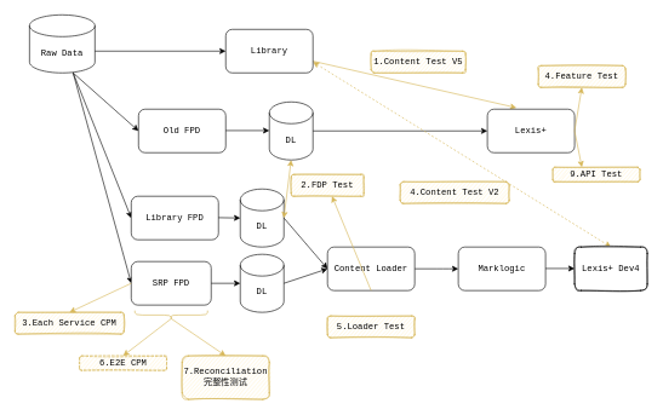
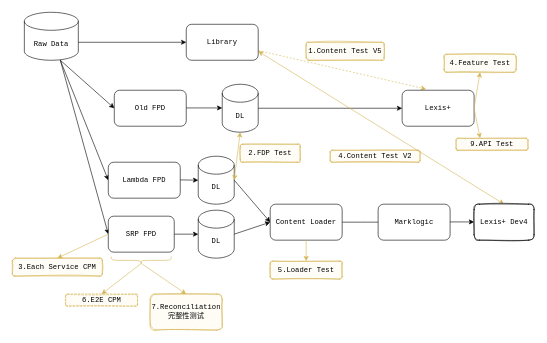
- <mxCell id="10" value="" style="endArrow=classic;startArrow=none;html=1;entryX=0.333;entryY=-0.033;entryDx=0;entryDy=0;entryPerimeter=0;fillColor=#fff2cc;strokeColor=#d6b656;fontFamily=Courier New;fontStyle=0" edge="1" parent="1" source="44" target="11"><mxGeometry width="50" height="50" relative="1" as="geometry"><mxPoint x="320" y="60" as="sourcePoint" /><mxPoint x="620" y="140" as="targetPoint" /></mxGeometry></mxCell>
+ <mxCell id="10" value="" style="endArrow=classic;startArrow=none;html=1;entryX=0.333;entryY=-0.033;entryDx=0;entryDy=0;entryPerimeter=0;fillColor=#fff2cc;strokeColor=#d6b656;fontFamily=Courier New;fontStyle=0;dashed=1;" edge="1" parent="1" source="44" target="11"><mxGeometry width="50" height="50" relative="1" as="geometry"><mxPoint x="320" y="60" as="sourcePoint" /><mxPoint x="620" y="140" as="targetPoint" /></mxGeometry></mxCell>
- <mxCell id="31" value="" style="endArrow=classic;startArrow=classic;html=1;fontFamily=Courier New;entryX=0.5;entryY=0;entryDx=0;entryDy=0;fontColor=#66FF66;fillColor=#fff2cc;strokeColor=#d6b656;fontStyle=0;exitX=1;exitY=0.75;exitDx=0;exitDy=0;dashed=1;" edge="1" parent="1" source="44" target="43"><mxGeometry width="50" height="50" relative="1" as="geometry"><mxPoint x="320" y="60" as="sourcePoint" /><mxPoint x="370" y="10" as="targetPoint" /></mxGeometry></mxCell>
+ <mxCell id="31" value="" style="endArrow=classic;startArrow=classic;html=1;fontFamily=Courier New;entryX=0.5;entryY=0;entryDx=0;entryDy=0;fontColor=#66FF66;fillColor=#fff2cc;strokeColor=#d6b656;fontStyle=0;exitX=1;exitY=0.75;exitDx=0;exitDy=0;" edge="1" parent="1" source="44" target="43"><mxGeometry width="50" height="50" relative="1" as="geometry"><mxPoint x="320" y="60" as="sourcePoint" /><mxPoint x="370" y="10" as="targetPoint" /></mxGeometry></mxCell>
- <mxCell id="26" value="4.Content Test V2" style="rounded=1;whiteSpace=wrap;html=1;fontFamily=Courier New;fillColor=#fff2cc;strokeColor=#d6b656;fontStyle=0;sketch=1;" vertex="1" parent="1"><mxGeometry x="550" y="250" width="150" height="30" as="geometry" /></mxCell>
+ <mxCell id="26" value="4.Content Test V2" style="rounded=1;whiteSpace=wrap;html=1;fontFamily=Courier New;fillColor=#fff2cc;strokeColor=#d6b656;fontStyle=0;sketch=1;" vertex="1" parent="1"><mxGeometry x="550" y="250" width="150" height="20" as="geometry" /></mxCell>
- <mxCell id="13" value="Library FPD" style="rounded=1;whiteSpace=wrap;html=1;fontFamily=Courier New;fontStyle=0" vertex="1" parent="1"><mxGeometry x="180" y="270" width="120" height="60" as="geometry" /></mxCell>
+ <mxCell id="13" value="Lambda FPD" style="rounded=1;whiteSpace=wrap;html=1;fontFamily=Courier New;fontStyle=0" vertex="1" parent="1"><mxGeometry x="180" y="270" width="120" height="60" as="geometry" /></mxCell>
- <mxCell id="32" value="" style="endArrow=classic;html=1;fontFamily=Courier New;fontColor=#66FF66;fillColor=#fff2cc;strokeColor=#d6b656;fontStyle=0;exitX=0.5;exitY=1;exitDx=0;exitDy=0;" edge="1" parent="1" source="18" target="37"><mxGeometry width="50" height="50" relative="1" as="geometry"><mxPoint x="560" y="400" as="sourcePoint" /><mxPoint x="610" y="350" as="targetPoint" /></mxGeometry></mxCell>
+ <mxCell id="32" value="" style="endArrow=classic;html=1;fontFamily=Courier New;fontColor=#66FF66;entryX=0.5;entryY=0;entryDx=0;entryDy=0;fillColor=#fff2cc;strokeColor=#d6b656;fontStyle=0;exitX=0.5;exitY=1;exitDx=0;exitDy=0;" edge="1" parent="1" source="18" target="25"><mxGeometry width="50" height="50" relative="1" as="geometry"><mxPoint x="560" y="400" as="sourcePoint" /><mxPoint x="610" y="350" as="targetPoint" /></mxGeometry></mxCell>
- <mxCell id="16" value="" style="endArrow=classic;html=1;entryX=0;entryY=0.5;entryDx=0;entryDy=0;fontFamily=Courier New;fontStyle=0;exitX=1;exitY=0.5;exitDx=0;exitDy=0;" edge="1" parent="1" source="18" target="19"><mxGeometry width="50" height="50" relative="1" as="geometry"><mxPoint x="580" y="369.5" as="sourcePoint" /><mxPoint x="620" y="369.5" as="targetPoint" /><Array as="points"><mxPoint x="610" y="370" /></Array></mxGeometry></mxCell>
+ <mxCell id="16" value="" style="endArrow=none;html=1;entryX=0;entryY=0.5;entryDx=0;entryDy=0;fontFamily=Courier New;fontStyle=0;exitX=1;exitY=0.5;exitDx=0;exitDy=0;" edge="1" parent="1" source="18" target="19"><mxGeometry width="50" height="50" relative="1" as="geometry"><mxPoint x="580" y="369.5" as="sourcePoint" /><mxPoint x="620" y="369.5" as="targetPoint" /><Array as="points"><mxPoint x="610" y="370" /></Array></mxGeometry></mxCell>
